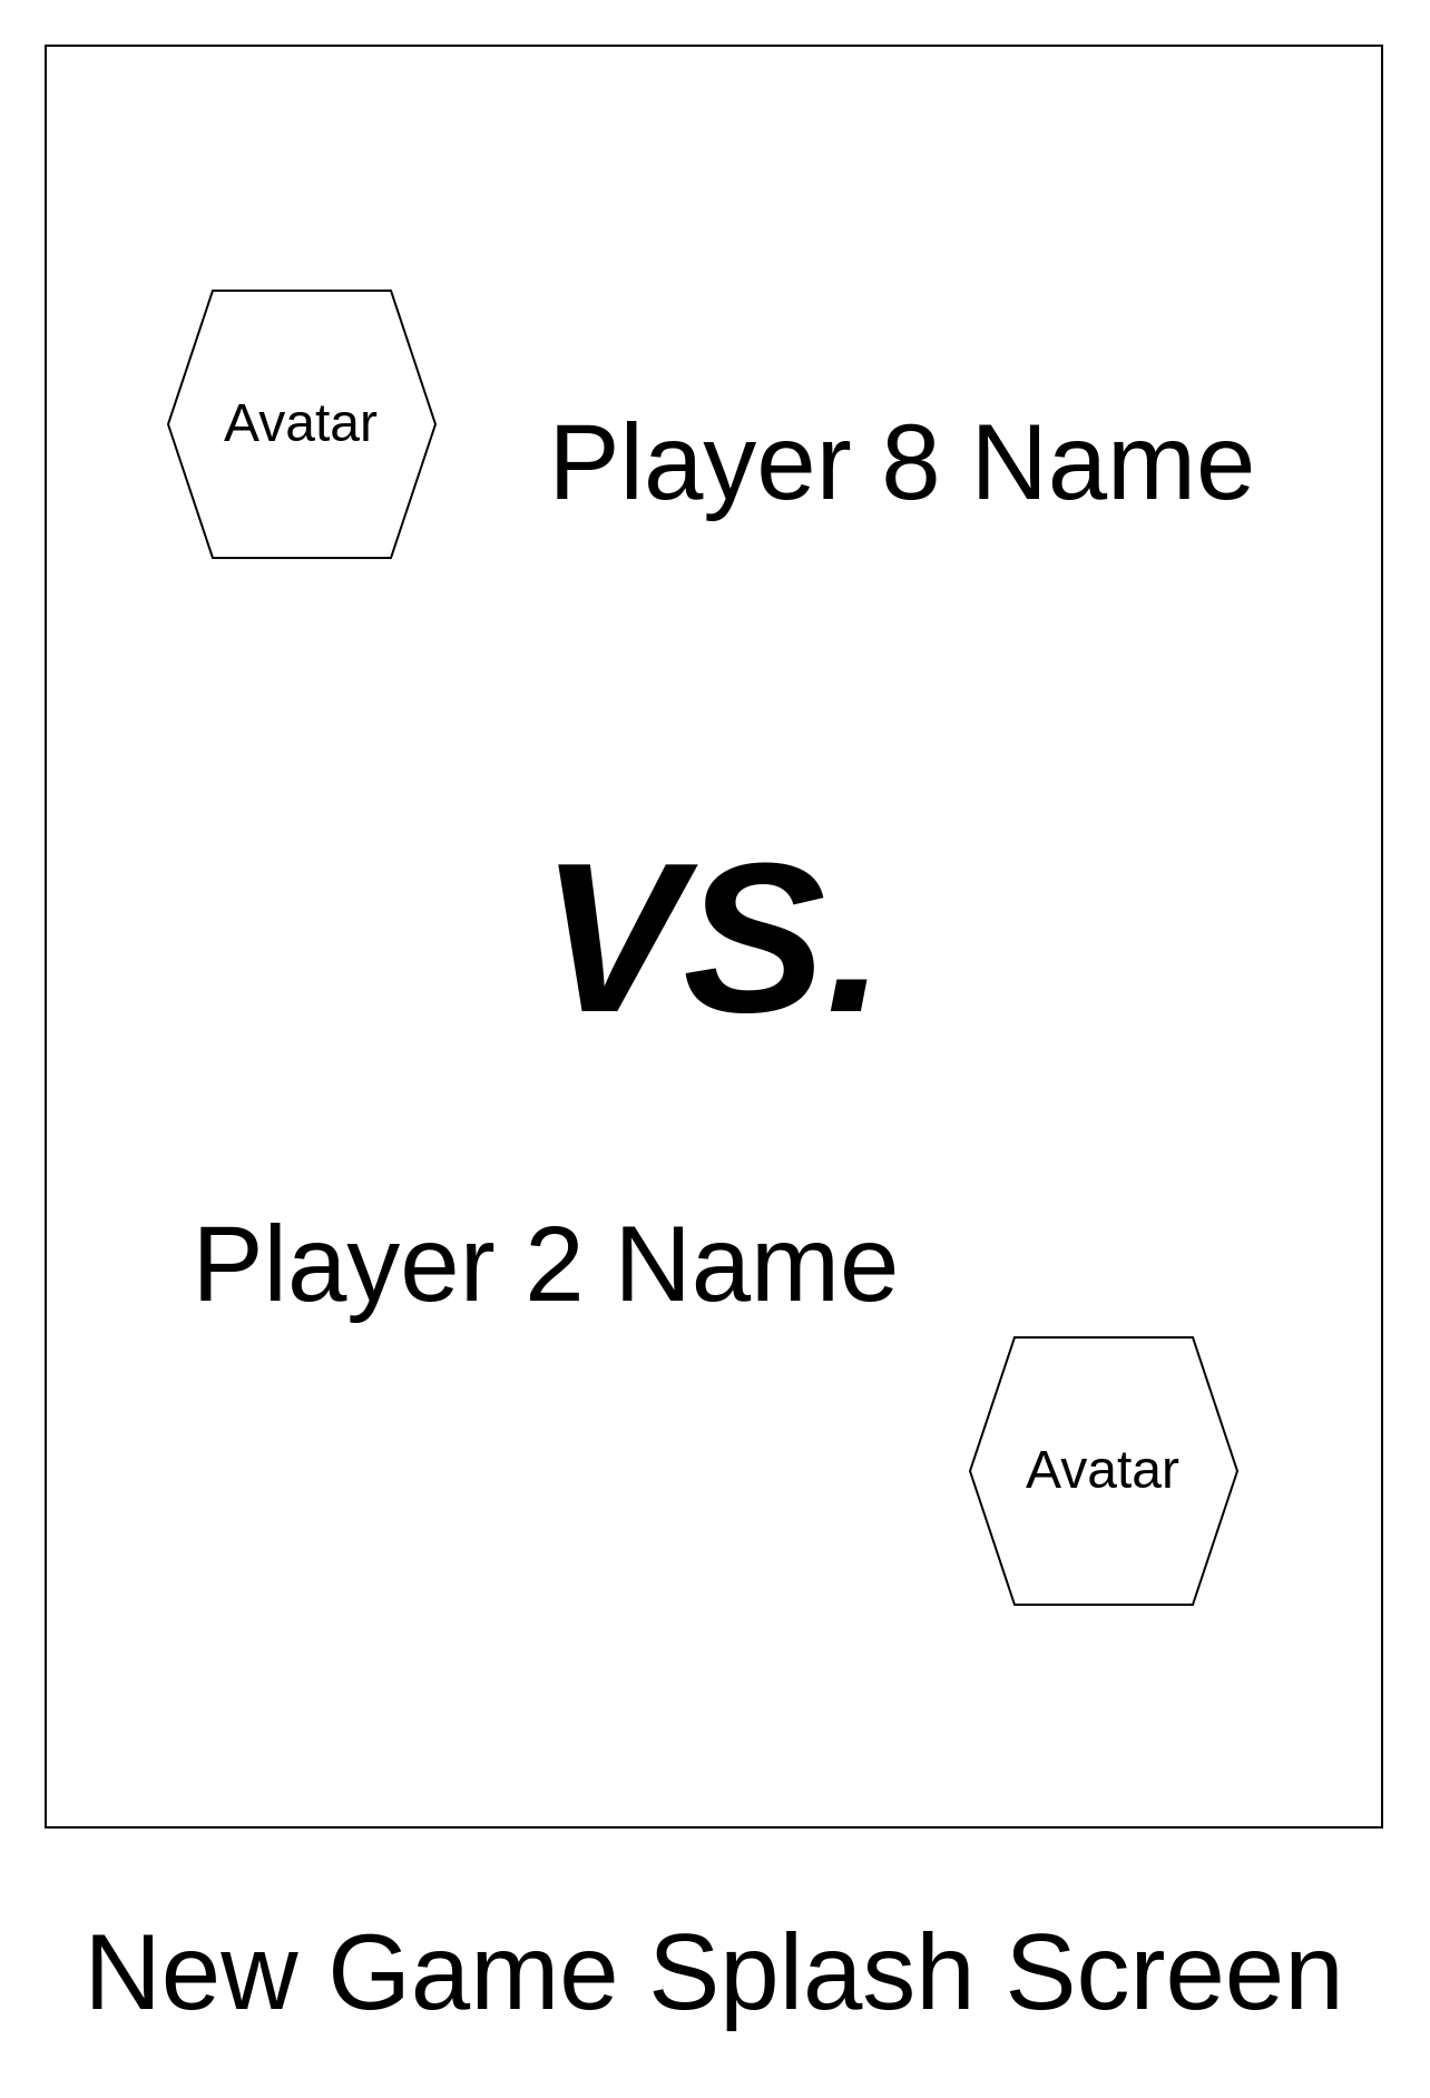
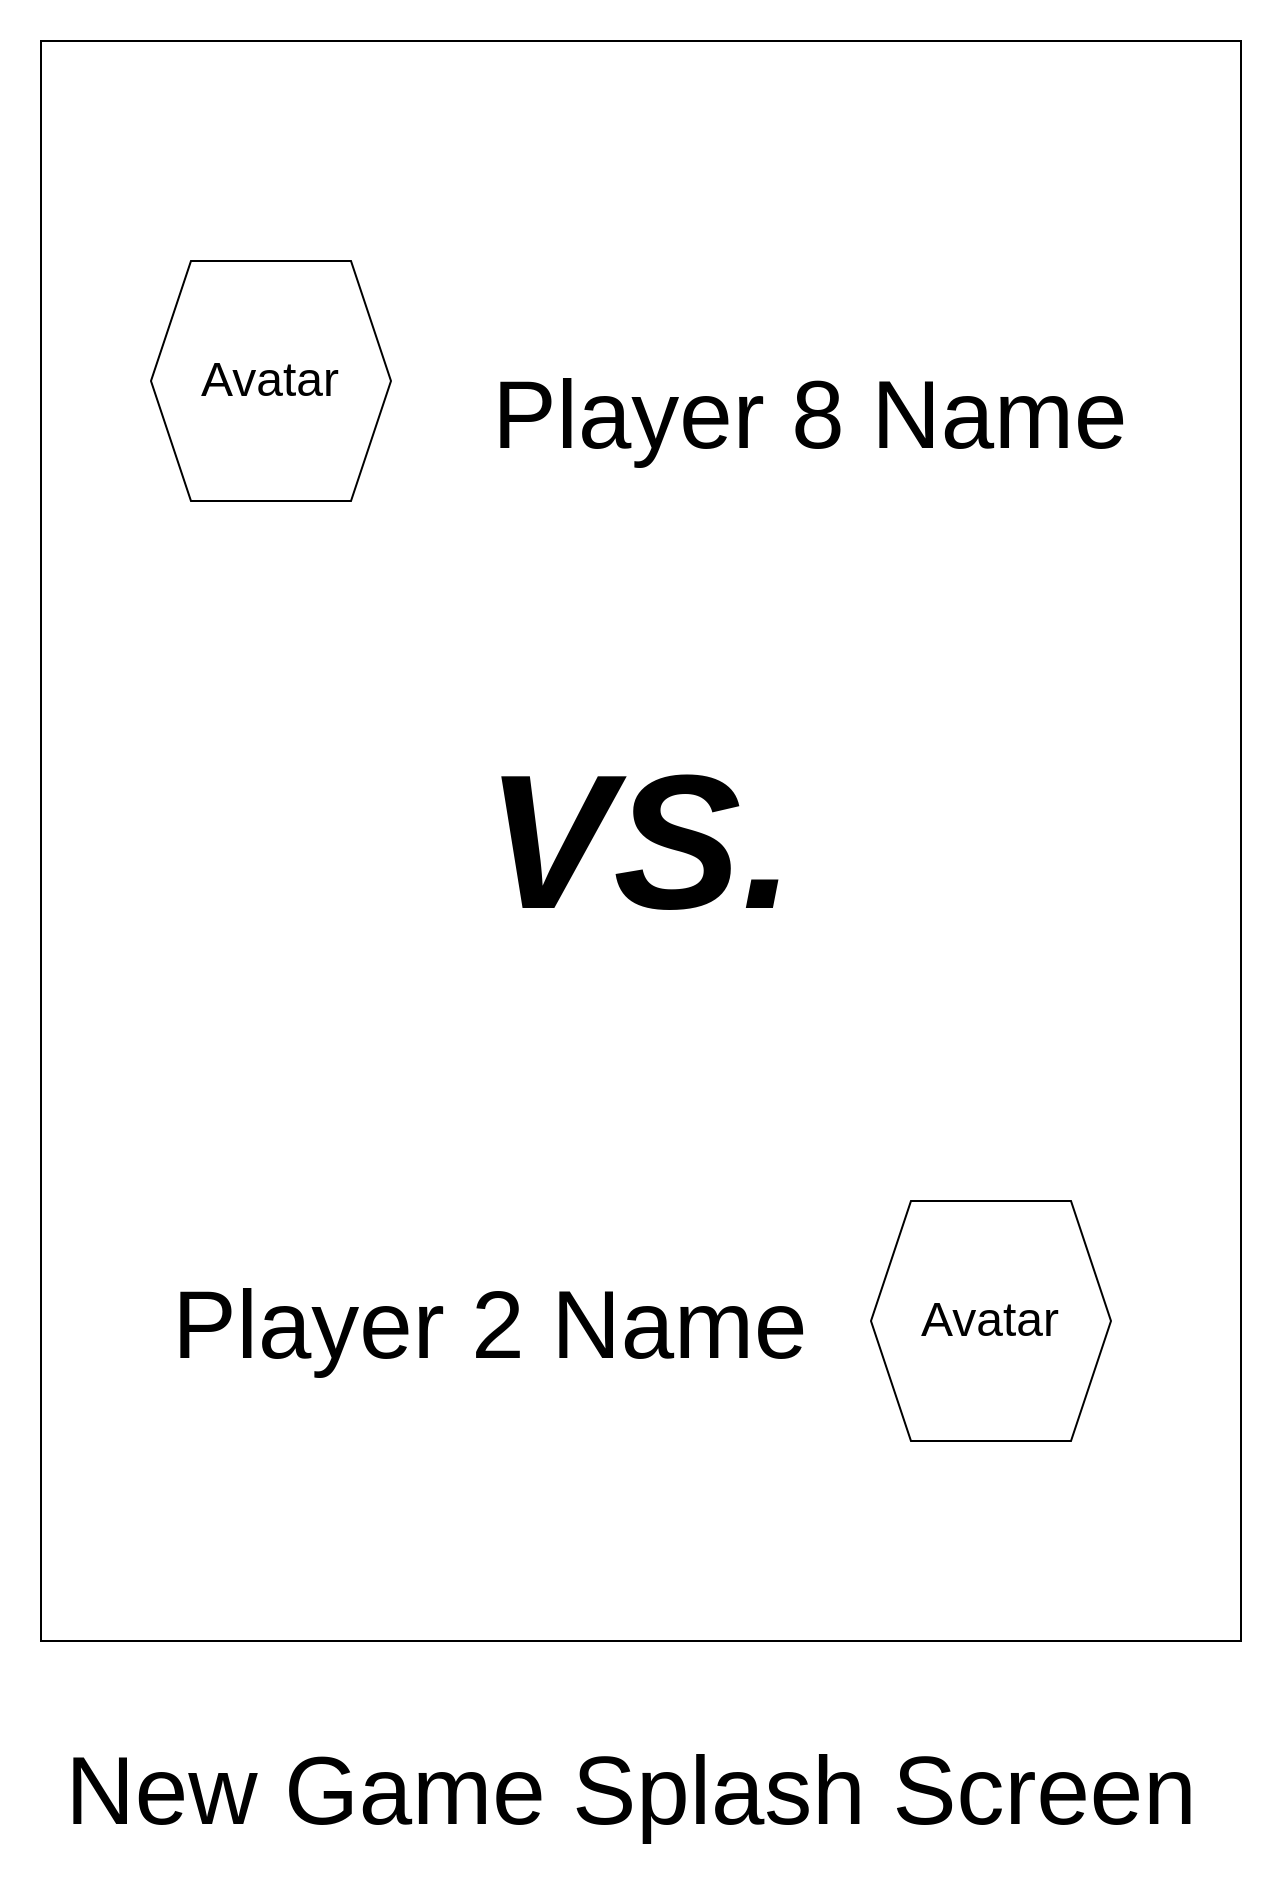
- <mxCell id="6" value="&lt;font style=&quot;font-size: 48px;&quot;&gt;Player 2 Name&lt;/font&gt;" style="text;html=1;strokeColor=none;fillColor=none;align=center;verticalAlign=middle;whiteSpace=wrap;rounded=0;fontSize=96;" vertex="1" parent="1"><mxGeometry x="55" y="535" width="380" height="30" as="geometry" /></mxCell>
+ <mxCell id="6" value="&lt;font style=&quot;font-size: 48px;&quot;&gt;Player 2 Name&lt;/font&gt;" style="text;html=1;strokeColor=none;fillColor=none;align=center;verticalAlign=middle;whiteSpace=wrap;rounded=0;fontSize=96;" vertex="1" parent="1"><mxGeometry x="55" y="630" width="380" height="30" as="geometry" /></mxCell>
- <mxCell id="7" value="New Game Splash Screen" style="text;html=1;align=center;verticalAlign=middle;resizable=0;points=[];autosize=1;strokeColor=none;fillColor=none;fontSize=48;" vertex="1" parent="1"><mxGeometry x="25" y="850" width="590" height="70" as="geometry" /></mxCell>
+ <mxCell id="7" value="New Game Splash Screen" style="text;html=1;align=center;verticalAlign=middle;resizable=0;points=[];autosize=1;strokeColor=none;fillColor=none;fontSize=48;" vertex="1" parent="1"><mxGeometry x="20" y="860" width="590" height="70" as="geometry" /></mxCell>
